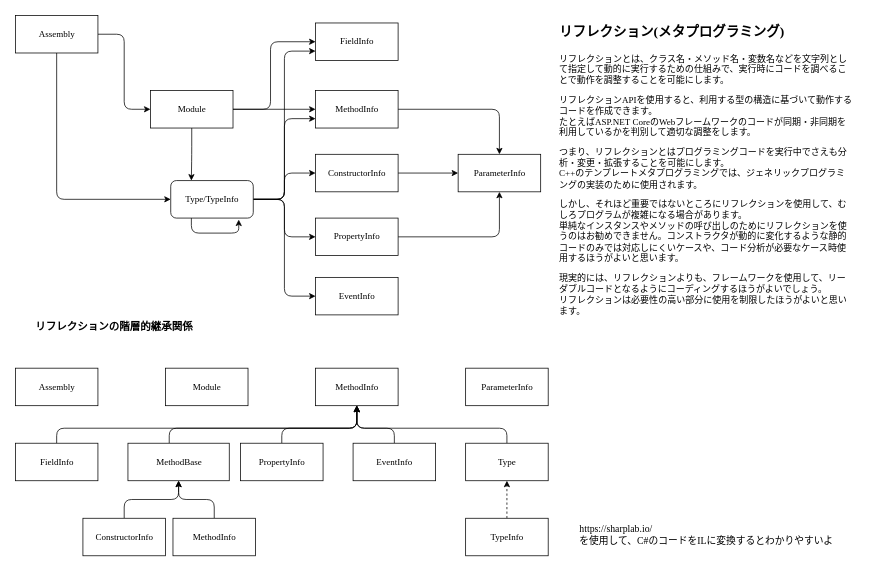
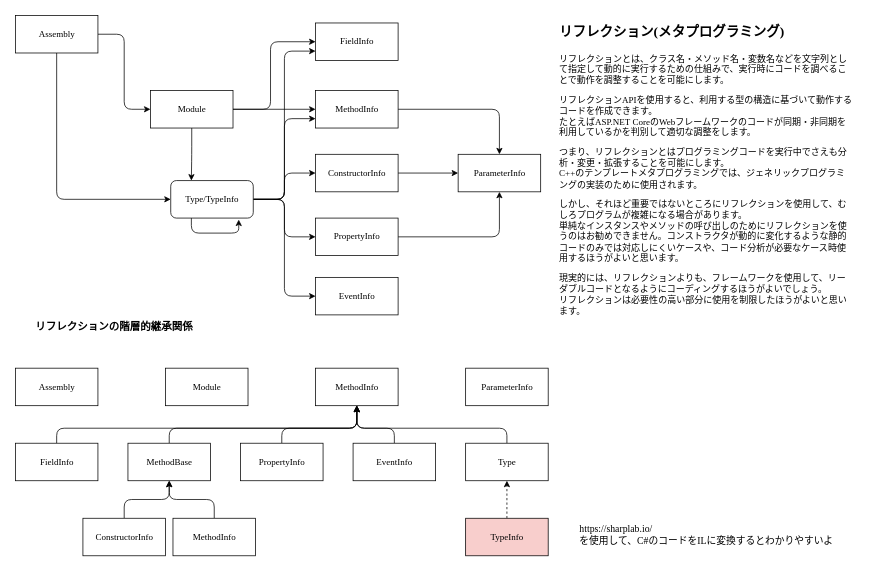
- <mxCell id="34" value="MethodBase" style="html=1;fontFamily=Consolas;fontSize=12;" parent="1" vertex="1"><mxGeometry x="170" y="590" width="135" height="50" as="geometry" /></mxCell>
+ <mxCell id="34" value="MethodBase" style="html=1;fontFamily=Consolas;fontSize=12;" parent="1" vertex="1"><mxGeometry x="170" y="590" width="110" height="50" as="geometry" /></mxCell>
- <mxCell id="40" value="TypeInfo" style="html=1;fontFamily=Consolas;fontSize=12;" parent="1" vertex="1"><mxGeometry x="620" y="690" width="110" height="50" as="geometry" /></mxCell>
+ <mxCell id="40" value="TypeInfo" style="html=1;fontFamily=Consolas;fontSize=12;fillColor=#f8cecc;" parent="1" vertex="1"><mxGeometry x="620" y="690" width="110" height="50" as="geometry" /></mxCell>
